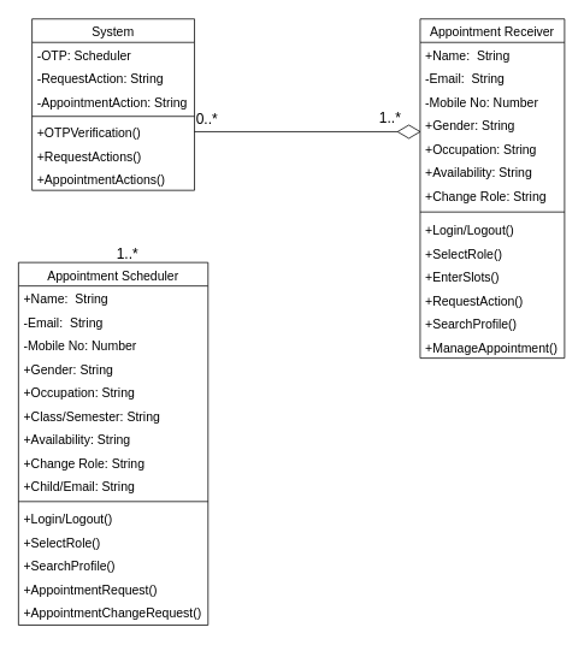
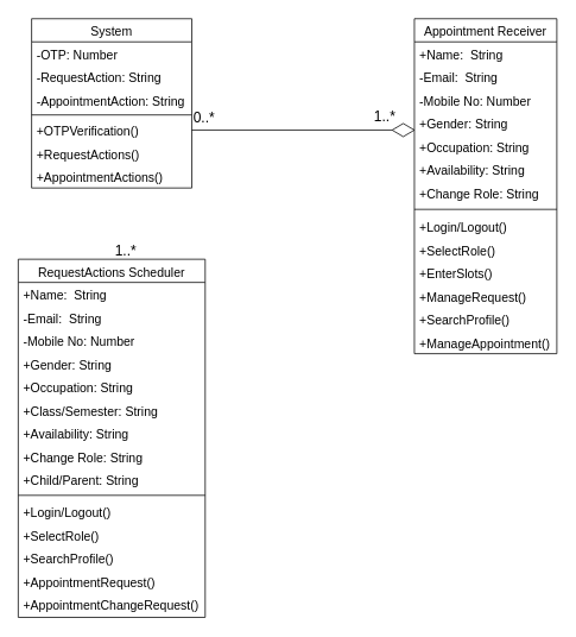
- <mxCell id="3" value="-OTP: Scheduler" style="text;align=left;verticalAlign=top;spacingLeft=4;spacingRight=4;overflow=hidden;rotatable=0;points=[[0,0.5],[1,0.5]];portConstraint=eastwest;fontSize=14;" parent="2" vertex="1"><mxGeometry y="26" width="180" height="26" as="geometry" /></mxCell>
+ <mxCell id="3" value="-OTP: Number" style="text;align=left;verticalAlign=top;spacingLeft=4;spacingRight=4;overflow=hidden;rotatable=0;points=[[0,0.5],[1,0.5]];portConstraint=eastwest;fontSize=14;" parent="2" vertex="1"><mxGeometry y="26" width="180" height="26" as="geometry" /></mxCell>
- <mxCell id="25" value="Appointment Scheduler" style="swimlane;fontStyle=0;align=center;verticalAlign=top;childLayout=stackLayout;horizontal=1;startSize=26;horizontalStack=0;resizeParent=1;resizeLast=0;collapsible=1;marginBottom=0;rounded=0;shadow=0;strokeWidth=1;fontSize=14;" parent="1" vertex="1"><mxGeometry x="20" y="290" width="210" height="402" as="geometry"><mxRectangle x="550" y="140" width="160" height="26" as="alternateBounds" /></mxGeometry></mxCell>
+ <mxCell id="25" value="RequestActions Scheduler" style="swimlane;fontStyle=0;align=center;verticalAlign=top;childLayout=stackLayout;horizontal=1;startSize=26;horizontalStack=0;resizeParent=1;resizeLast=0;collapsible=1;marginBottom=0;rounded=0;shadow=0;strokeWidth=1;fontSize=14;" parent="1" vertex="1"><mxGeometry x="20" y="290" width="210" height="402" as="geometry"><mxRectangle x="550" y="140" width="160" height="26" as="alternateBounds" /></mxGeometry></mxCell>
- <mxCell id="22" value="+RequestAction()" style="text;align=left;verticalAlign=top;spacingLeft=4;spacingRight=4;overflow=hidden;rotatable=0;points=[[0,0.5],[1,0.5]];portConstraint=eastwest;fontSize=14;" parent="10" vertex="1"><mxGeometry y="298" width="160" height="26" as="geometry" /></mxCell>
+ <mxCell id="22" value="+ManageRequest()" style="text;align=left;verticalAlign=top;spacingLeft=4;spacingRight=4;overflow=hidden;rotatable=0;points=[[0,0.5],[1,0.5]];portConstraint=eastwest;fontSize=14;" parent="10" vertex="1"><mxGeometry y="298" width="160" height="26" as="geometry" /></mxCell>
- <mxCell id="34" value="+Child/Email: String" style="text;align=left;verticalAlign=top;spacingLeft=4;spacingRight=4;overflow=hidden;rotatable=0;points=[[0,0.5],[1,0.5]];portConstraint=eastwest;rounded=0;shadow=0;html=0;fontSize=14;" parent="25" vertex="1"><mxGeometry y="234" width="210" height="26" as="geometry" /></mxCell>
+ <mxCell id="34" value="+Child/Parent: String" style="text;align=left;verticalAlign=top;spacingLeft=4;spacingRight=4;overflow=hidden;rotatable=0;points=[[0,0.5],[1,0.5]];portConstraint=eastwest;rounded=0;shadow=0;html=0;fontSize=14;" parent="25" vertex="1"><mxGeometry y="234" width="210" height="26" as="geometry" /></mxCell>
